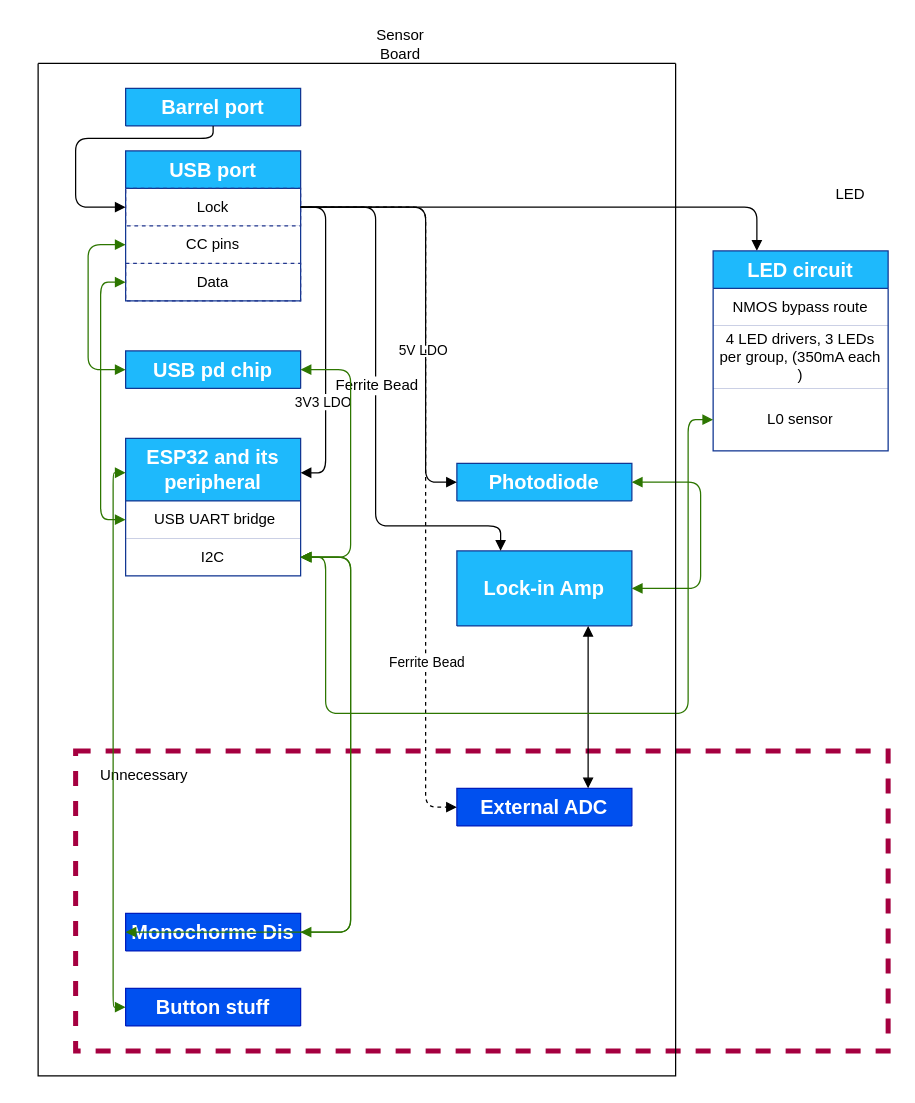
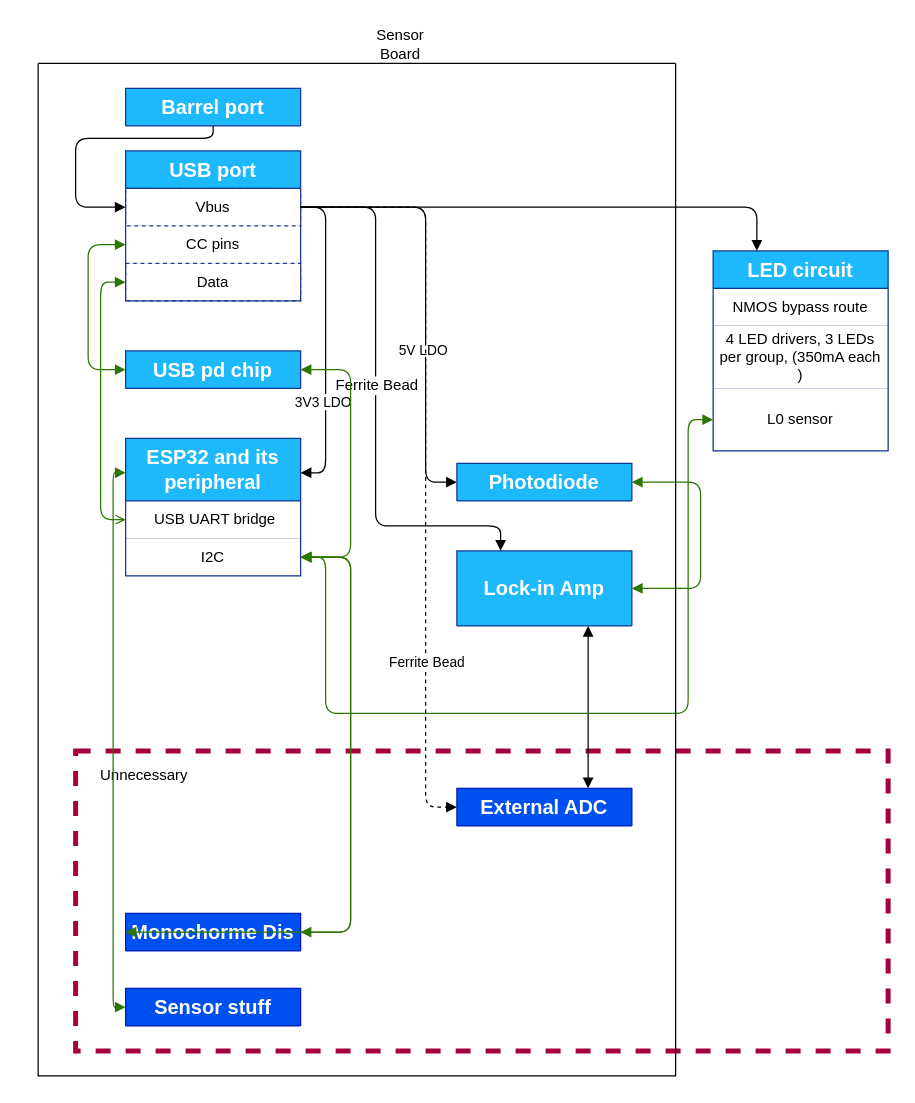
- <mxCell id="43" value="LED" style="text;html=1;strokeColor=none;fillColor=none;align=center;verticalAlign=middle;whiteSpace=wrap;rounded=0;" vertex="1" parent="1"><mxGeometry x="650" y="140" width="60" height="30" as="geometry" /></mxCell>
- <mxCell id="5" value="Lock" style="text;strokeColor=#22378e;fillColor=none;align=center;verticalAlign=middle;spacingLeft=4;spacingRight=4;overflow=hidden;points=[[0,0.5],[1,0.5]];portConstraint=eastwest;rotatable=0;whiteSpace=wrap;html=1;dashed=1;perimeterSpacing=0;glass=0;gradientColor=none;" parent="4" vertex="1"><mxGeometry y="30" width="140" height="30" as="geometry" /></mxCell>
+ <mxCell id="5" value="Vbus" style="text;strokeColor=#22378e;fillColor=none;align=center;verticalAlign=middle;spacingLeft=4;spacingRight=4;overflow=hidden;points=[[0,0.5],[1,0.5]];portConstraint=eastwest;rotatable=0;whiteSpace=wrap;html=1;dashed=1;perimeterSpacing=0;glass=0;gradientColor=none;" parent="4" vertex="1"><mxGeometry y="30" width="140" height="30" as="geometry" /></mxCell>
- <mxCell id="33" value="" style="edgeStyle=elbowEdgeStyle;endArrow=block;startArrow=block;endFill=1;startFill=1;entryX=0;entryY=0.5;entryDx=0;entryDy=0;exitX=0;exitY=0.5;exitDx=0;exitDy=0;fontStyle=0;fillColor=#60a917;strokeColor=#2D7600;" parent="1" source="7" target="15" edge="1"><mxGeometry width="100" height="100" relative="1" as="geometry"><mxPoint x="110" y="205" as="sourcePoint" /><mxPoint x="110" y="305" as="targetPoint" /><Array as="points"><mxPoint x="80" y="250" /></Array></mxGeometry></mxCell>
+ <mxCell id="33" value="" style="edgeStyle=elbowEdgeStyle;endArrow=open;startArrow=block;endFill=1;startFill=1;entryX=0;entryY=0.5;entryDx=0;entryDy=0;exitX=0;exitY=0.5;exitDx=0;exitDy=0;fontStyle=0;fillColor=#60a917;strokeColor=#2D7600;" parent="1" source="7" target="15" edge="1"><mxGeometry width="100" height="100" relative="1" as="geometry"><mxPoint x="110" y="205" as="sourcePoint" /><mxPoint x="110" y="305" as="targetPoint" /><Array as="points"><mxPoint x="80" y="250" /></Array></mxGeometry></mxCell>
- <mxCell id="37" value="&lt;b&gt;&lt;font style=&quot;font-size: 16px;&quot;&gt;Button stuff&lt;/font&gt;&lt;/b&gt;" style="swimlane;fontStyle=0;childLayout=stackLayout;horizontal=1;startSize=60;horizontalStack=0;resizeParent=1;resizeParentMax=0;resizeLast=0;collapsible=1;marginBottom=0;whiteSpace=wrap;html=1;fillColor=#0050ef;strokeColor=#001DBC;fontColor=#ffffff;swimlaneFillColor=default;" parent="1" vertex="1"><mxGeometry x="100" y="790" width="140" height="30" as="geometry" /></mxCell>
+ <mxCell id="37" value="&lt;b&gt;&lt;font style=&quot;font-size: 16px;&quot;&gt;Sensor stuff&lt;/font&gt;&lt;/b&gt;" style="swimlane;fontStyle=0;childLayout=stackLayout;horizontal=1;startSize=60;horizontalStack=0;resizeParent=1;resizeParentMax=0;resizeLast=0;collapsible=1;marginBottom=0;whiteSpace=wrap;html=1;fillColor=#0050ef;strokeColor=#001DBC;fontColor=#ffffff;swimlaneFillColor=default;" parent="1" vertex="1"><mxGeometry x="100" y="790" width="140" height="30" as="geometry" /></mxCell>
